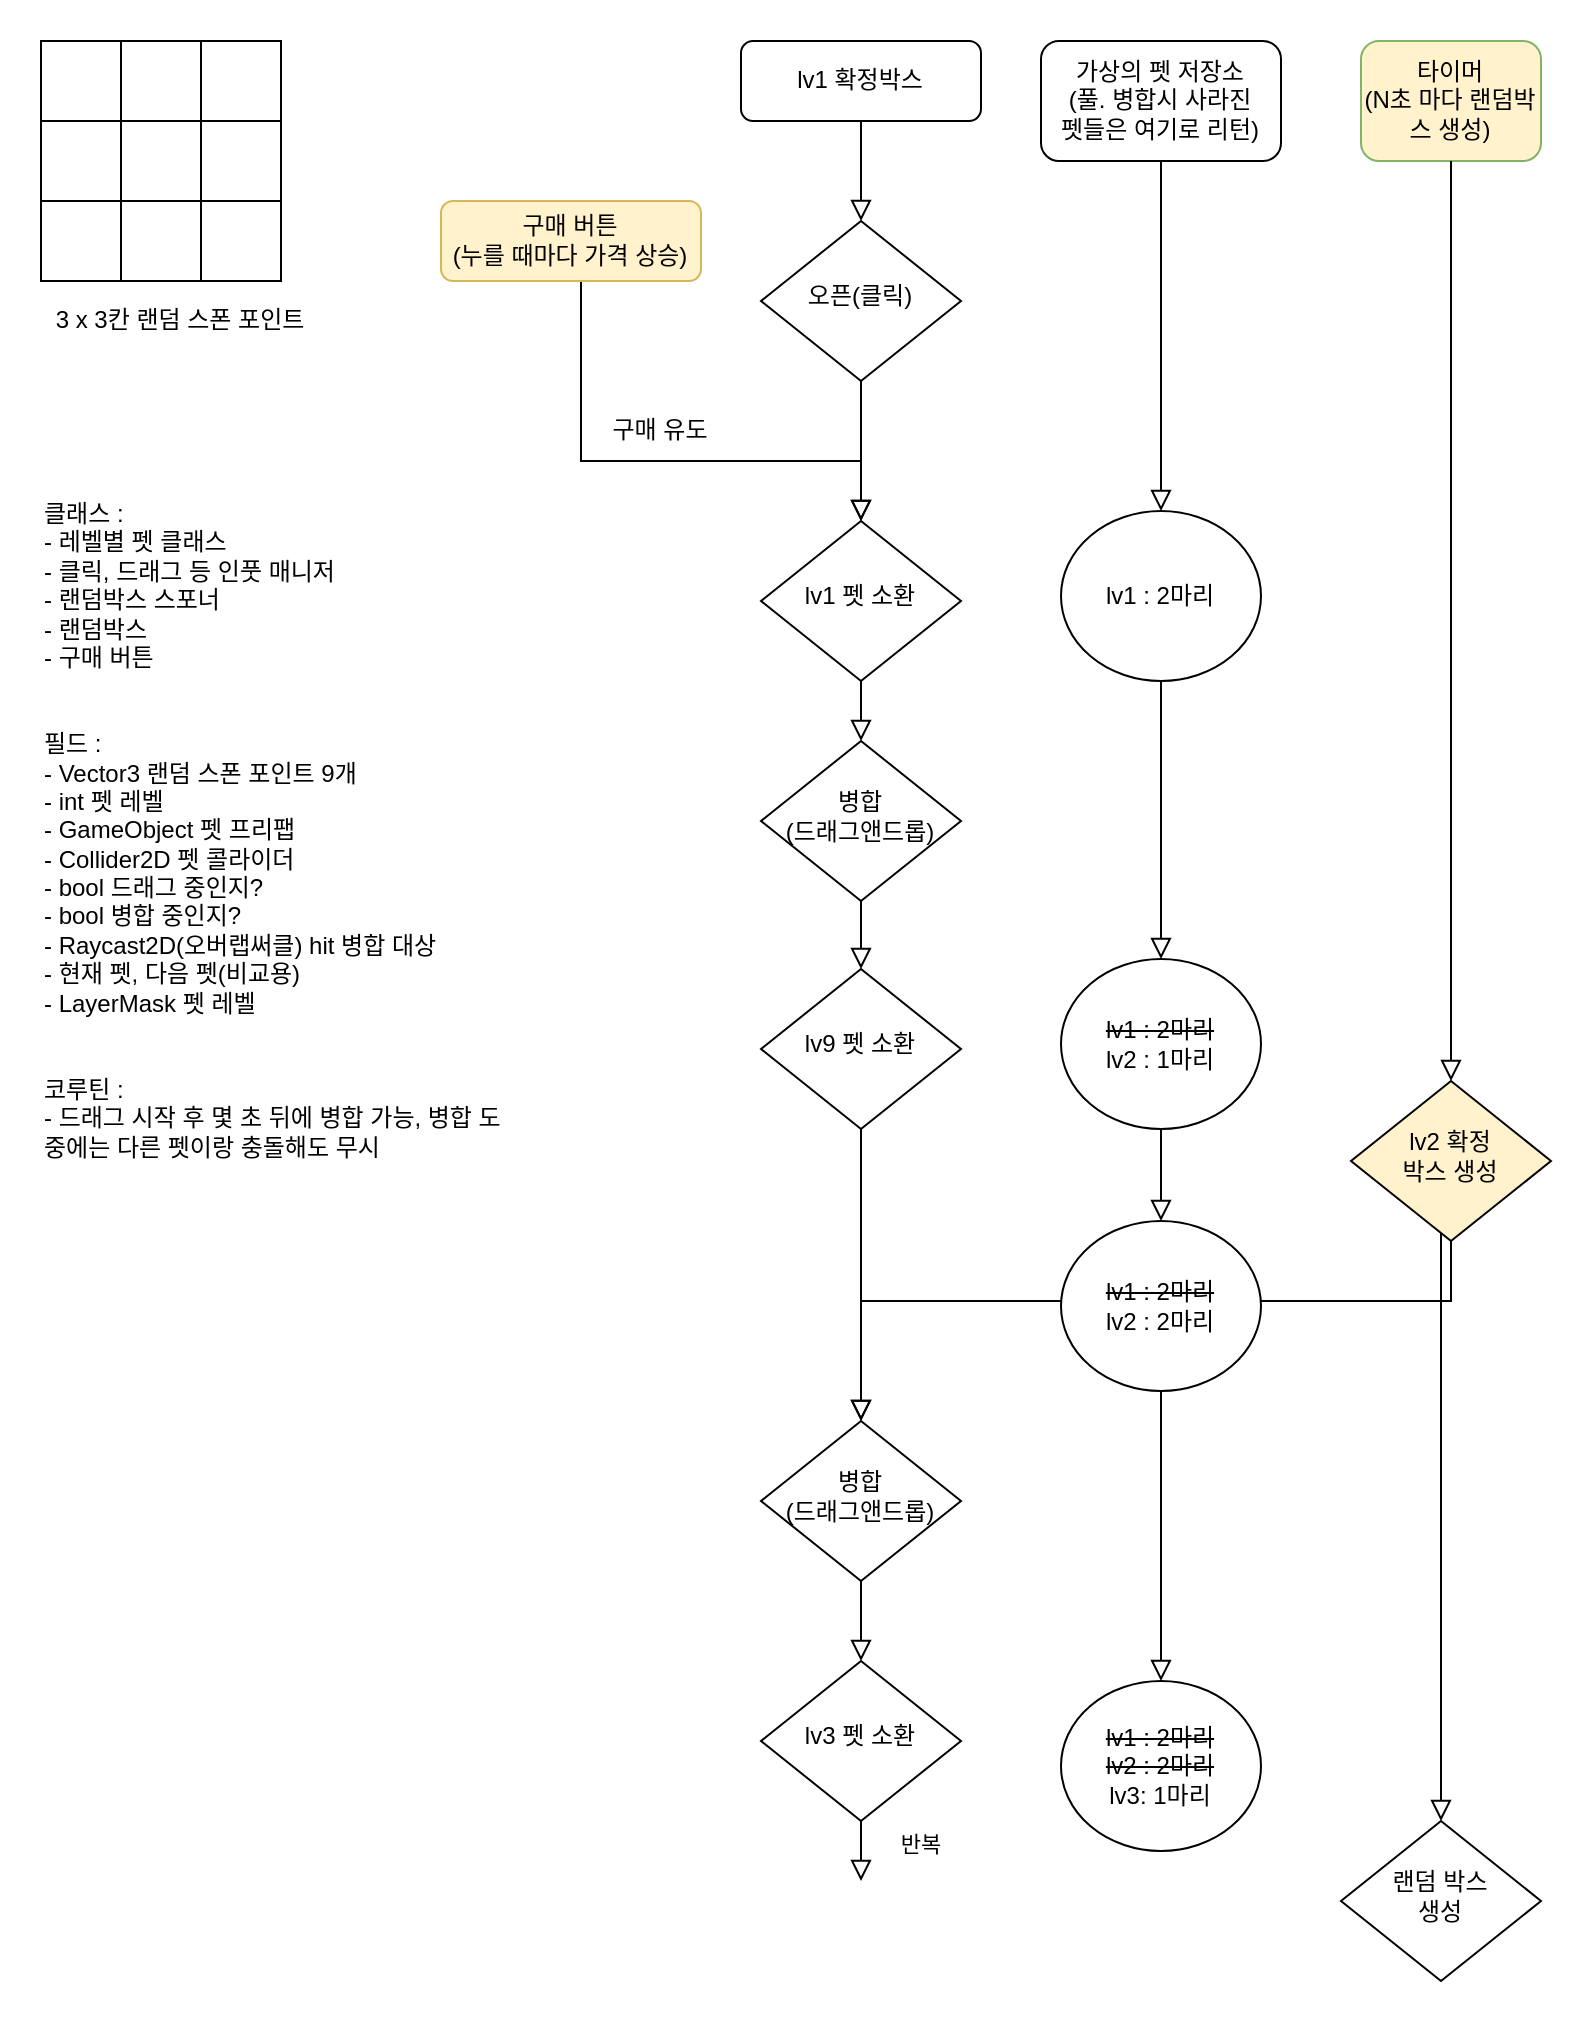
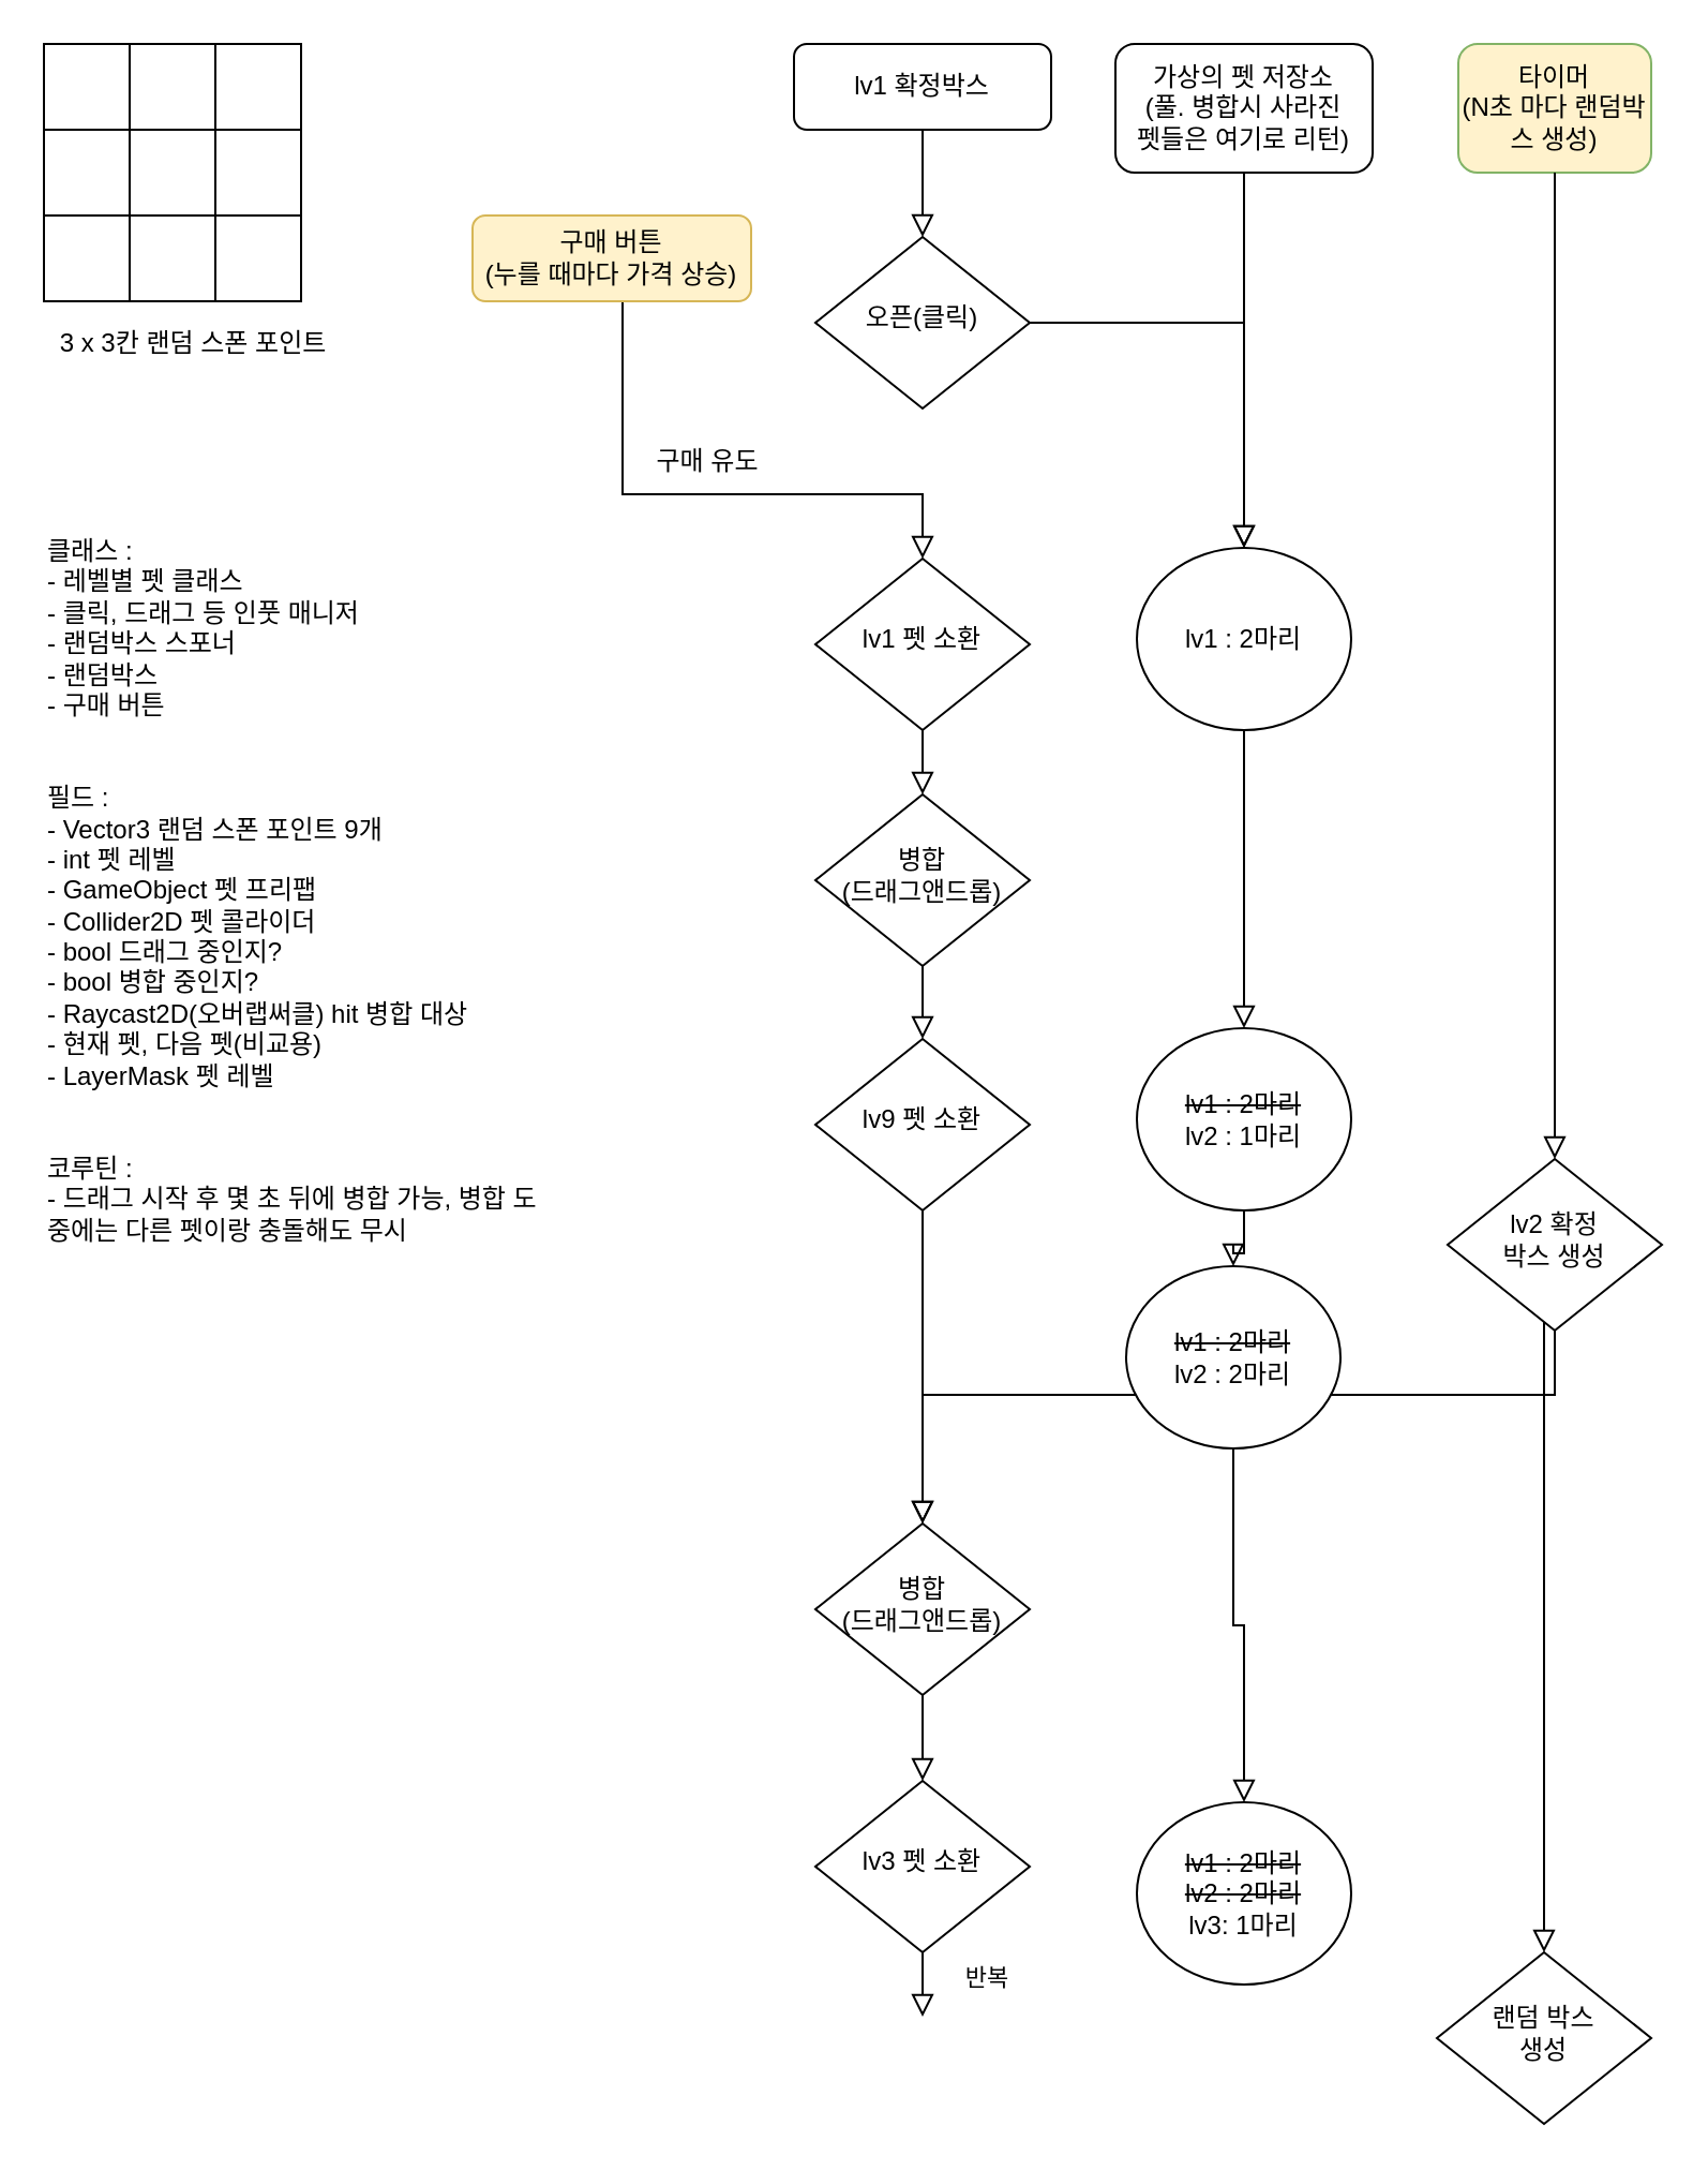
- <mxCell id="4" value="" style="rounded=0;html=1;jettySize=auto;orthogonalLoop=1;fontSize=11;endArrow=block;endFill=0;endSize=8;strokeWidth=1;shadow=0;labelBackgroundColor=none;edgeStyle=orthogonalEdgeStyle;" parent="1" source="6" target="8" edge="1"><mxGeometry y="20" relative="1" as="geometry"><mxPoint as="offset" /></mxGeometry></mxCell>
+ <mxCell id="4" value="" style="rounded=0;html=1;jettySize=auto;orthogonalLoop=1;fontSize=11;endArrow=block;endFill=0;endSize=8;strokeWidth=1;shadow=0;labelBackgroundColor=none;edgeStyle=orthogonalEdgeStyle;" parent="1" source="6" target="36" edge="1"><mxGeometry y="20" relative="1" as="geometry"><mxPoint as="offset" /></mxGeometry></mxCell>
- <mxCell id="19" value="lv2 확정&lt;br&gt;박스 생성" style="rhombus;whiteSpace=wrap;html=1;shadow=0;fontFamily=Helvetica;fontSize=12;align=center;strokeWidth=1;spacing=6;spacingTop=-4;fillColor=#fff2cc;" vertex="1" parent="1"><mxGeometry x="675" y="540" width="100" height="80" as="geometry" /></mxCell>
+ <mxCell id="19" value="lv2 확정&lt;br&gt;박스 생성" style="rhombus;whiteSpace=wrap;html=1;shadow=0;fontFamily=Helvetica;fontSize=12;align=center;strokeWidth=1;spacing=6;spacingTop=-4;" vertex="1" parent="1"><mxGeometry x="675" y="540" width="100" height="80" as="geometry" /></mxCell>
- <mxCell id="41" value="&lt;strike&gt;lv1 : 2마리&lt;/strike&gt;&lt;br&gt;lv2 : 2마리" style="ellipse;whiteSpace=wrap;html=1;" vertex="1" parent="1"><mxGeometry x="530" y="610" width="100" height="85" as="geometry" /></mxCell>
+ <mxCell id="41" value="&lt;strike&gt;lv1 : 2마리&lt;/strike&gt;&lt;br&gt;lv2 : 2마리" style="ellipse;whiteSpace=wrap;html=1;" vertex="1" parent="1"><mxGeometry x="525" y="590" width="100" height="85" as="geometry" /></mxCell>
